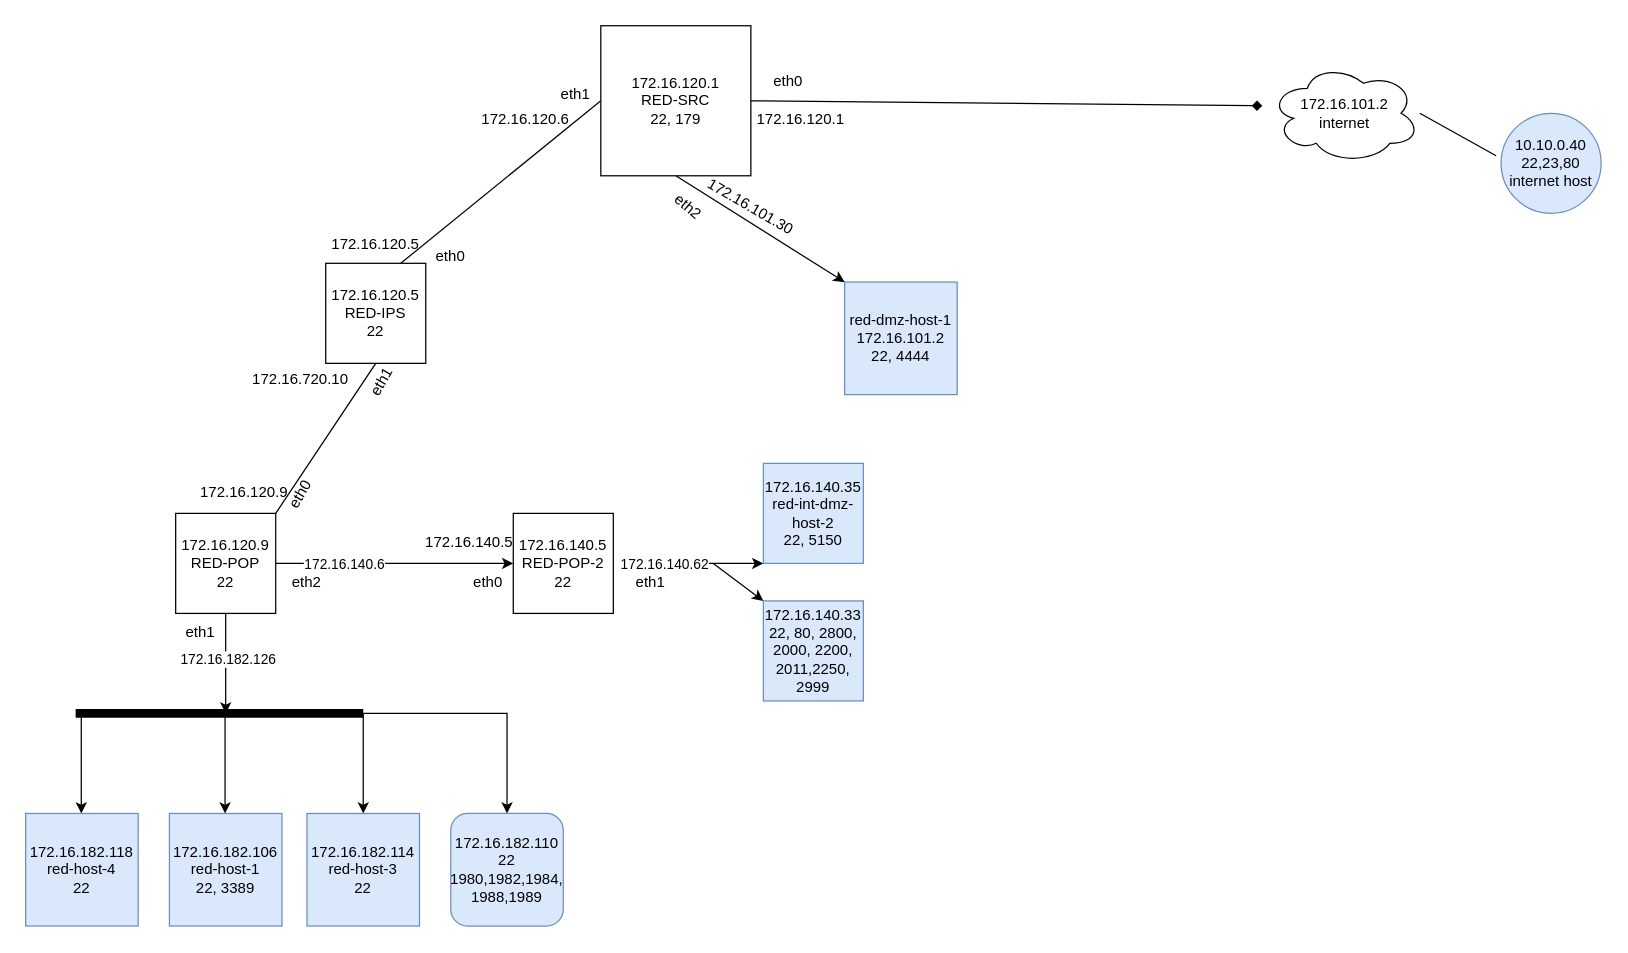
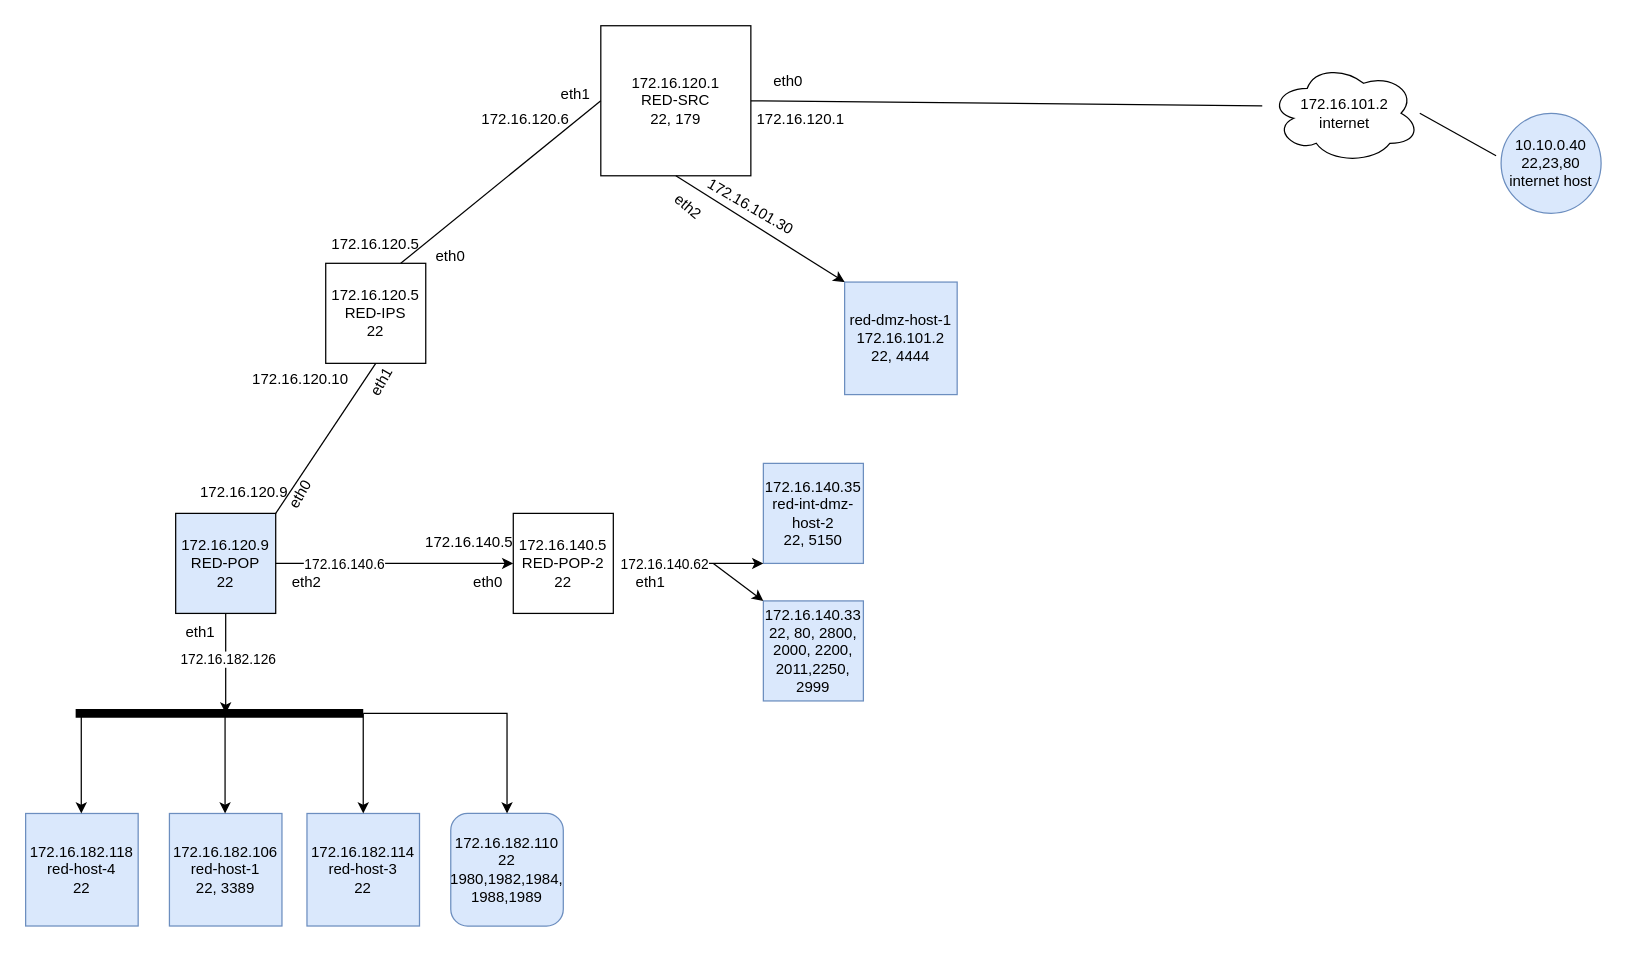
- <mxCell id="13" value="" style="endArrow=diamond;html=1;rounded=0;exitX=1;exitY=0.5;exitDx=0;exitDy=0;entryX=-0.05;entryY=0.425;entryDx=0;entryDy=0;entryPerimeter=0;" edge="1" parent="1" source="2" target="14"><mxGeometry width="50" height="50" relative="1" as="geometry"><mxPoint x="950" y="50" as="sourcePoint" /><mxPoint x="1196" y="124" as="targetPoint" /></mxGeometry></mxCell>
+ <mxCell id="13" value="" style="endArrow=none;html=1;rounded=0;exitX=1;exitY=0.5;exitDx=0;exitDy=0;entryX=-0.05;entryY=0.425;entryDx=0;entryDy=0;entryPerimeter=0;" edge="1" parent="1" source="2" target="14"><mxGeometry width="50" height="50" relative="1" as="geometry"><mxPoint x="950" y="50" as="sourcePoint" /><mxPoint x="1196" y="124" as="targetPoint" /></mxGeometry></mxCell>
- <mxCell id="22" value="&lt;br style=&quot;border-color: var(--border-color);&quot;&gt;172.16.720.10" style="text;html=1;strokeColor=none;fillColor=none;align=center;verticalAlign=middle;whiteSpace=wrap;rounded=0;" vertex="1" parent="1"><mxGeometry x="210" y="280" width="60" height="30" as="geometry" /></mxCell>
+ <mxCell id="22" value="&lt;br style=&quot;border-color: var(--border-color);&quot;&gt;172.16.120.10" style="text;html=1;strokeColor=none;fillColor=none;align=center;verticalAlign=middle;whiteSpace=wrap;rounded=0;" vertex="1" parent="1"><mxGeometry x="210" y="280" width="60" height="30" as="geometry" /></mxCell>
- <mxCell id="6" value="172.16.120.9&lt;br&gt;RED-POP&lt;br&gt;22" style="whiteSpace=wrap;html=1;aspect=fixed;" vertex="1" parent="1"><mxGeometry x="140" y="410" width="80" height="80" as="geometry" /></mxCell>
+ <mxCell id="6" value="172.16.120.9&lt;br&gt;RED-POP&lt;br&gt;22" style="whiteSpace=wrap;html=1;aspect=fixed;fillColor=#dae8fc;" vertex="1" parent="1"><mxGeometry x="140" y="410" width="80" height="80" as="geometry" /></mxCell>
